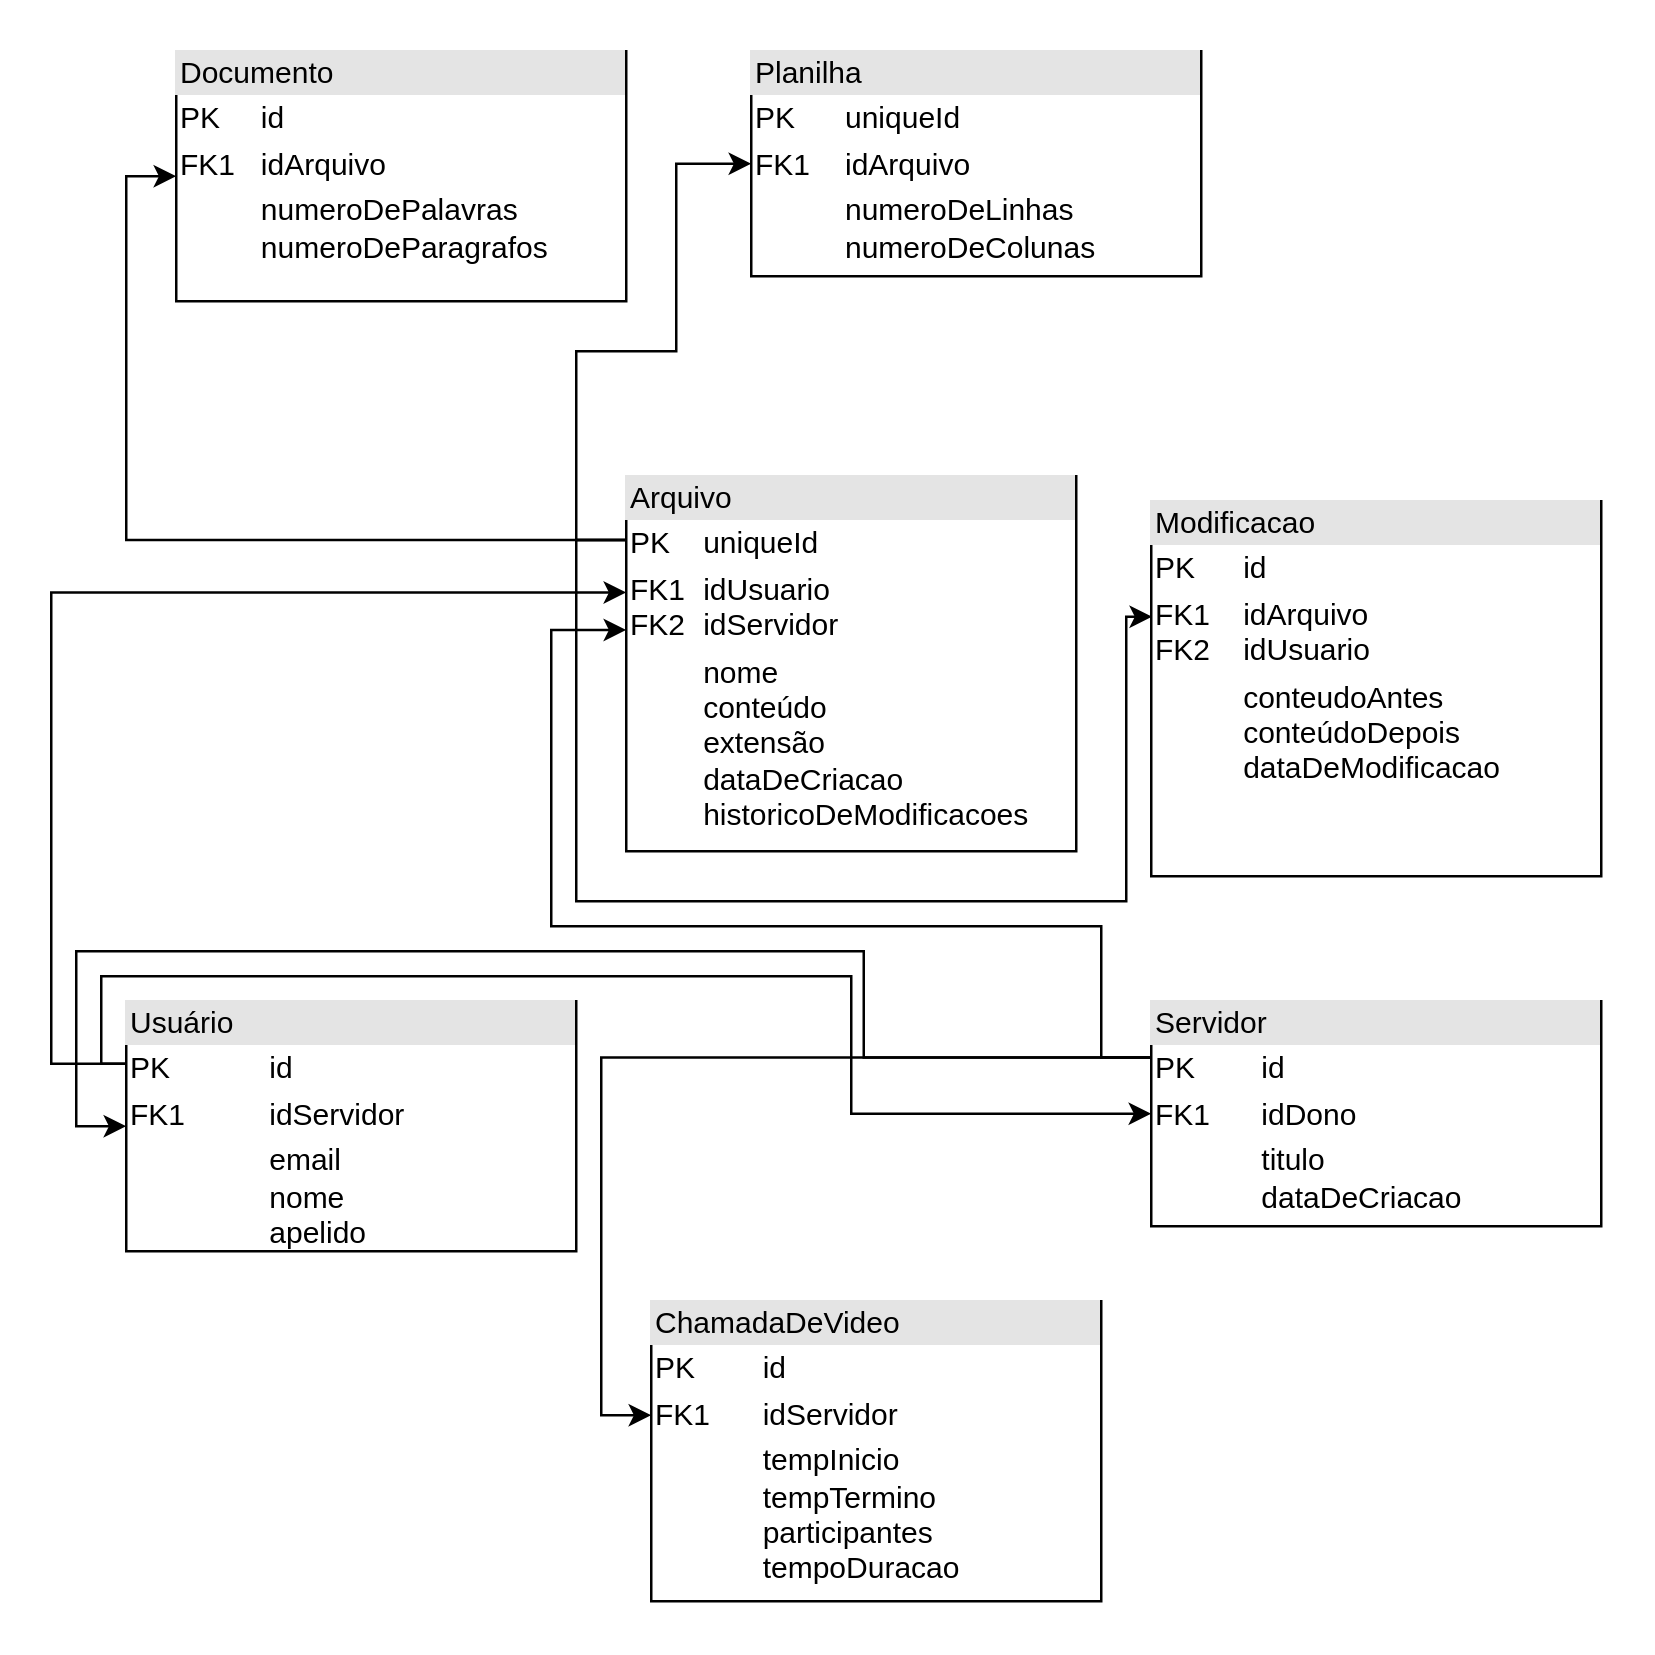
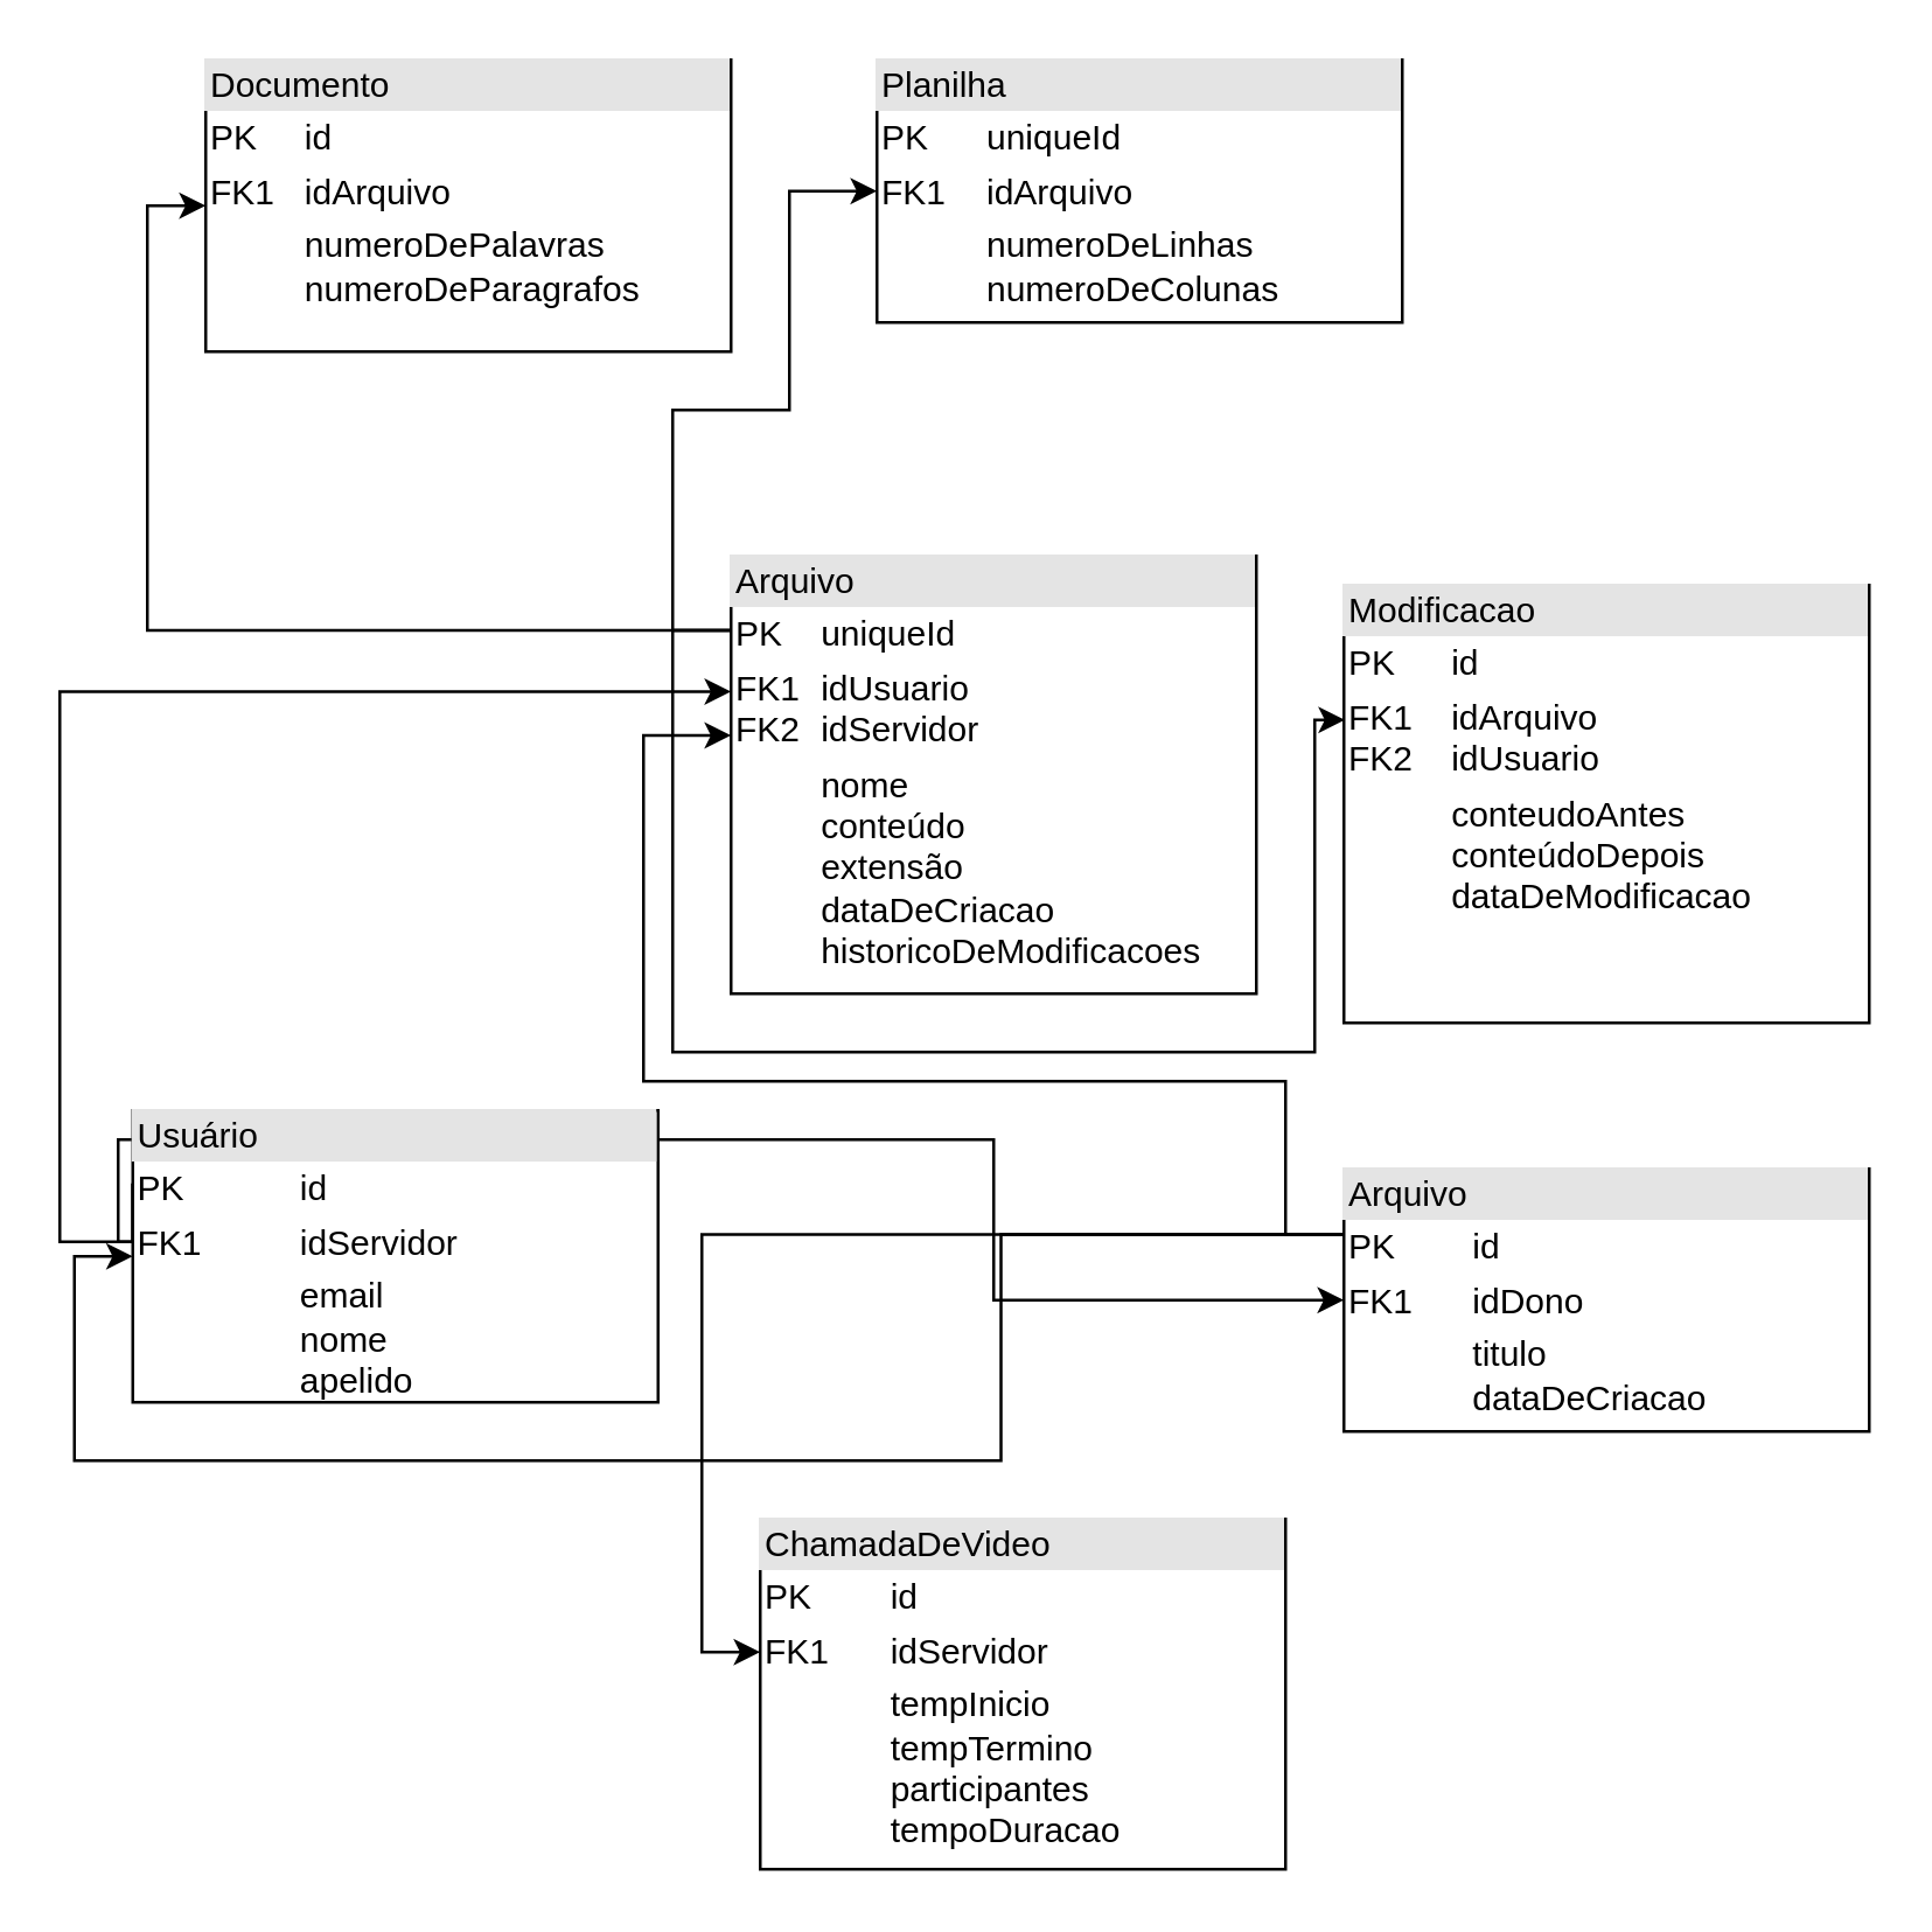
- <mxCell id="11" value="&lt;div style=&quot;box-sizing:border-box;width:100%;background:#e4e4e4;padding:2px;&quot;&gt;Servidor&lt;/div&gt;&lt;table style=&quot;width:100%;font-size:1em;&quot; cellpadding=&quot;2&quot; cellspacing=&quot;0&quot;&gt;&lt;tbody&gt;&lt;tr&gt;&lt;td&gt;PK&lt;/td&gt;&lt;td&gt;id&lt;/td&gt;&lt;/tr&gt;&lt;tr&gt;&lt;td&gt;FK1&lt;/td&gt;&lt;td&gt;idDono&lt;/td&gt;&lt;/tr&gt;&lt;tr&gt;&lt;td&gt;&lt;/td&gt;&lt;td&gt;titulo&lt;br&gt;dataDeCriacao&lt;/td&gt;&lt;/tr&gt;&lt;/tbody&gt;&lt;/table&gt;" style="verticalAlign=top;align=left;overflow=fill;html=1;whiteSpace=wrap;" parent="1" vertex="1"><mxGeometry x="460" y="400" width="180" height="90" as="geometry" /></mxCell>
+ <mxCell id="11" value="&lt;div style=&quot;box-sizing:border-box;width:100%;background:#e4e4e4;padding:2px;&quot;&gt;Arquivo&lt;/div&gt;&lt;table style=&quot;width:100%;font-size:1em;&quot; cellpadding=&quot;2&quot; cellspacing=&quot;0&quot;&gt;&lt;tbody&gt;&lt;tr&gt;&lt;td&gt;PK&lt;/td&gt;&lt;td&gt;id&lt;/td&gt;&lt;/tr&gt;&lt;tr&gt;&lt;td&gt;FK1&lt;/td&gt;&lt;td&gt;idDono&lt;/td&gt;&lt;/tr&gt;&lt;tr&gt;&lt;td&gt;&lt;/td&gt;&lt;td&gt;titulo&lt;br&gt;dataDeCriacao&lt;/td&gt;&lt;/tr&gt;&lt;/tbody&gt;&lt;/table&gt;" style="verticalAlign=top;align=left;overflow=fill;html=1;whiteSpace=wrap;" parent="1" vertex="1"><mxGeometry x="460" y="400" width="180" height="90" as="geometry" /></mxCell>
- <mxCell id="8" value="&lt;div style=&quot;box-sizing:border-box;width:100%;background:#e4e4e4;padding:2px;&quot;&gt;Usuário&lt;/div&gt;&lt;table style=&quot;width:100%;font-size:1em;&quot; cellpadding=&quot;2&quot; cellspacing=&quot;0&quot;&gt;&lt;tbody&gt;&lt;tr&gt;&lt;td&gt;PK&lt;/td&gt;&lt;td&gt;id&lt;/td&gt;&lt;/tr&gt;&lt;tr&gt;&lt;td&gt;FK1&lt;/td&gt;&lt;td&gt;idServidor&lt;/td&gt;&lt;/tr&gt;&lt;tr&gt;&lt;td&gt;&lt;/td&gt;&lt;td&gt;email&lt;br&gt;nome&lt;br&gt;apelido&lt;/td&gt;&lt;/tr&gt;&lt;/tbody&gt;&lt;/table&gt;" style="verticalAlign=top;align=left;overflow=fill;html=1;whiteSpace=wrap;" parent="1" vertex="1"><mxGeometry x="50" y="400" width="180" height="100" as="geometry" /></mxCell>
+ <mxCell id="8" value="&lt;div style=&quot;box-sizing:border-box;width:100%;background:#e4e4e4;padding:2px;&quot;&gt;Usuário&lt;/div&gt;&lt;table style=&quot;width:100%;font-size:1em;&quot; cellpadding=&quot;2&quot; cellspacing=&quot;0&quot;&gt;&lt;tbody&gt;&lt;tr&gt;&lt;td&gt;PK&lt;/td&gt;&lt;td&gt;id&lt;/td&gt;&lt;/tr&gt;&lt;tr&gt;&lt;td&gt;FK1&lt;/td&gt;&lt;td&gt;idServidor&lt;/td&gt;&lt;/tr&gt;&lt;tr&gt;&lt;td&gt;&lt;/td&gt;&lt;td&gt;email&lt;br&gt;nome&lt;br&gt;apelido&lt;/td&gt;&lt;/tr&gt;&lt;/tbody&gt;&lt;/table&gt;" style="verticalAlign=top;align=left;overflow=fill;html=1;whiteSpace=wrap;" parent="1" vertex="1"><mxGeometry x="45" y="380" width="180" height="100" as="geometry" /></mxCell>
